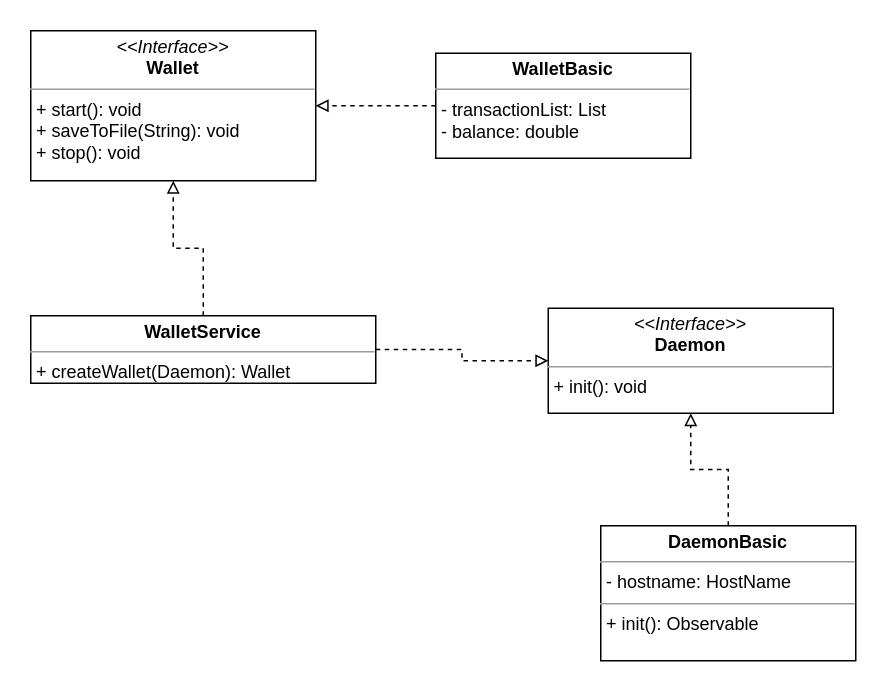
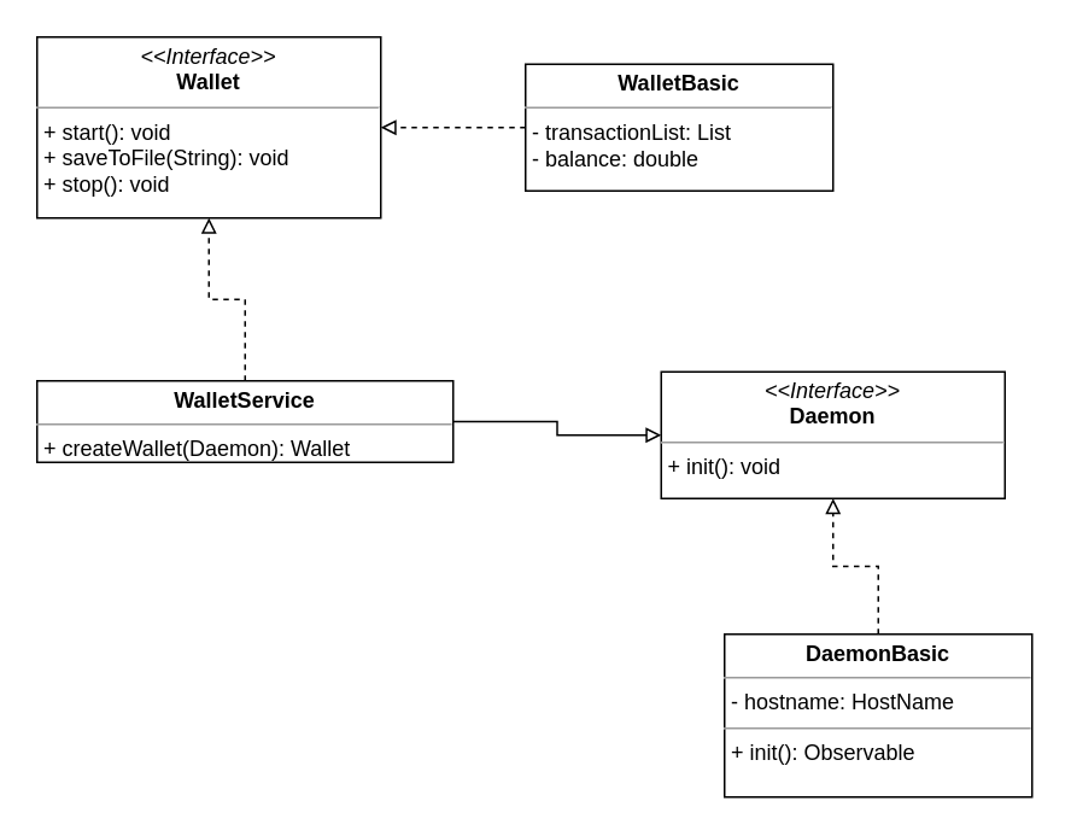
- <mxCell id="5" style="edgeStyle=orthogonalEdgeStyle;rounded=0;orthogonalLoop=1;jettySize=auto;html=1;exitX=1;exitY=0.5;exitDx=0;exitDy=0;entryX=0;entryY=0.5;entryDx=0;entryDy=0;dashed=1;endArrow=block;endFill=0;" edge="1" parent="1" source="7" target="3"><mxGeometry relative="1" as="geometry" /></mxCell>
+ <mxCell id="5" style="edgeStyle=orthogonalEdgeStyle;rounded=0;orthogonalLoop=1;jettySize=auto;html=1;exitX=1;exitY=0.5;exitDx=0;exitDy=0;entryX=0;entryY=0.5;entryDx=0;entryDy=0;dashed=0;endArrow=block;endFill=0;" edge="1" parent="1" source="7" target="3"><mxGeometry relative="1" as="geometry" /></mxCell>
